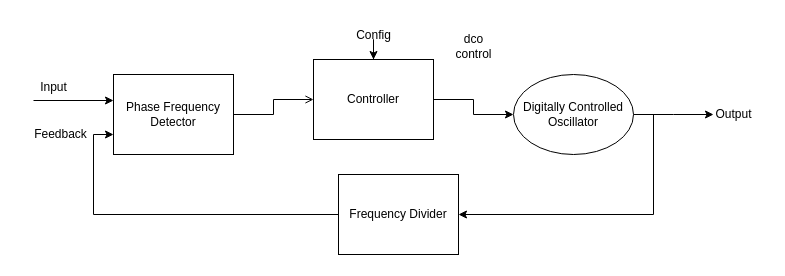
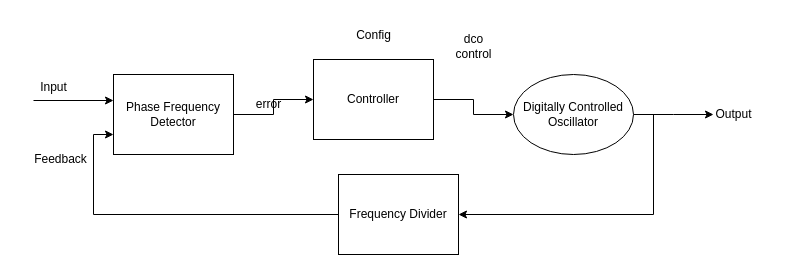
- <mxCell id="6" style="edgeStyle=orthogonalEdgeStyle;rounded=0;orthogonalLoop=1;jettySize=auto;html=1;exitX=0.5;exitY=0;exitDx=0;exitDy=0;startArrow=classic;startFill=1;endArrow=none;endFill=0;" parent="1" source="7" target="16" edge="1"><mxGeometry relative="1" as="geometry" /></mxCell>
- <mxCell id="2" style="edgeStyle=orthogonalEdgeStyle;rounded=0;orthogonalLoop=1;jettySize=auto;html=1;exitX=1;exitY=0.5;exitDx=0;exitDy=0;entryX=0;entryY=0.5;entryDx=0;entryDy=0;endArrow=open;" parent="1" source="4" target="7" edge="1"><mxGeometry relative="1" as="geometry" /></mxCell>
+ <mxCell id="2" style="edgeStyle=orthogonalEdgeStyle;rounded=0;orthogonalLoop=1;jettySize=auto;html=1;exitX=1;exitY=0.5;exitDx=0;exitDy=0;entryX=0;entryY=0.5;entryDx=0;entryDy=0;" parent="1" source="4" target="7" edge="1"><mxGeometry relative="1" as="geometry" /></mxCell>
+ <mxCell id="17" value="error" style="text;html=1;align=center;verticalAlign=middle;resizable=0;points=[];autosize=1;strokeColor=none;fillColor=none;" vertex="1" parent="1"><mxGeometry x="243" y="89" width="50" height="30" as="geometry" /></mxCell>
- <mxCell id="15" value="Feedback" style="text;html=1;align=center;verticalAlign=middle;resizable=0;points=[];autosize=1;strokeColor=none;fillColor=none;" parent="1" vertex="1"><mxGeometry x="20" y="119" width="80" height="30" as="geometry" /></mxCell>
+ <mxCell id="15" value="Feedback" style="text;html=1;align=center;verticalAlign=middle;resizable=0;points=[];autosize=1;strokeColor=none;fillColor=none;" parent="1" vertex="1"><mxGeometry x="20" y="144" width="80" height="30" as="geometry" /></mxCell>
